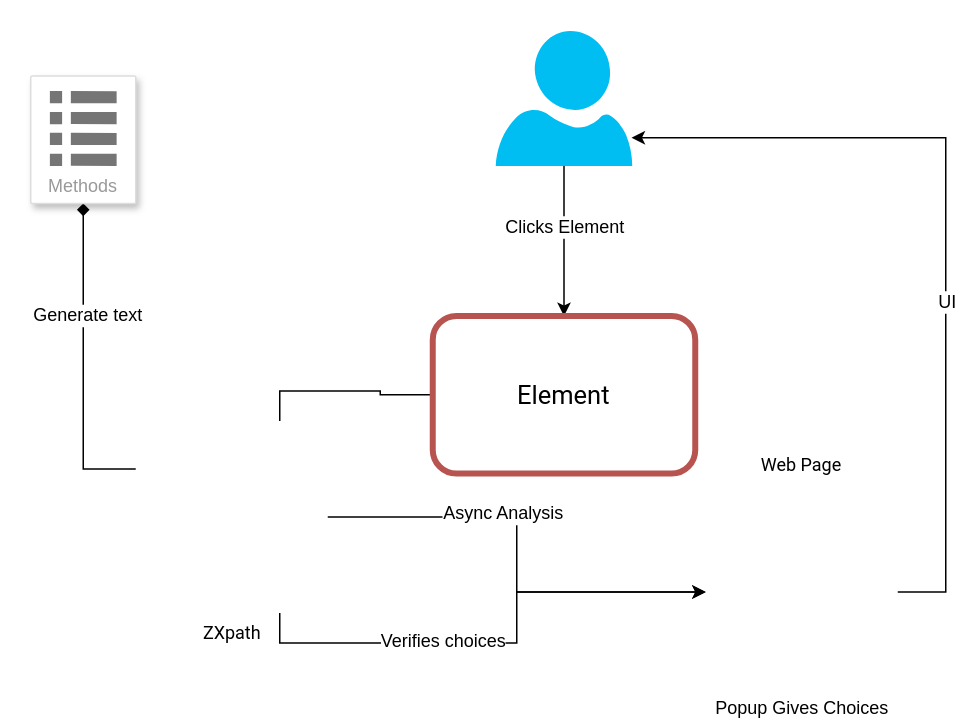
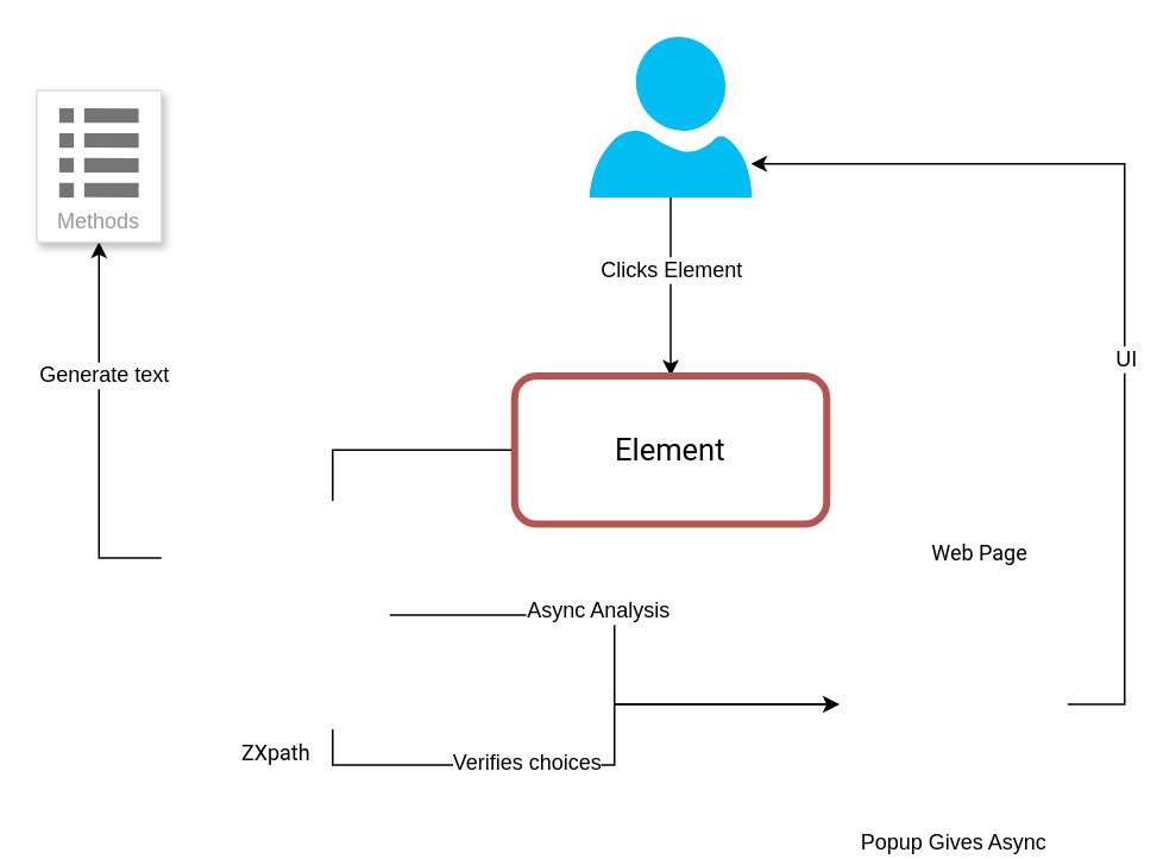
- <mxCell id="7" style="edgeStyle=orthogonalEdgeStyle;rounded=0;orthogonalLoop=1;jettySize=auto;html=1;exitX=0;exitY=0.25;exitDx=0;exitDy=0;entryX=0.5;entryY=1;entryDx=0;entryDy=0;endArrow=diamond;" edge="1" parent="1" source="11" target="12"><mxGeometry relative="1" as="geometry"><mxPoint x="50" y="160" as="targetPoint" /></mxGeometry></mxCell>
+ <mxCell id="7" style="edgeStyle=orthogonalEdgeStyle;rounded=0;orthogonalLoop=1;jettySize=auto;html=1;exitX=0;exitY=0.25;exitDx=0;exitDy=0;entryX=0.5;entryY=1;entryDx=0;entryDy=0;" edge="1" parent="1" source="11" target="12"><mxGeometry relative="1" as="geometry"><mxPoint x="50" y="160" as="targetPoint" /></mxGeometry></mxCell>
- <mxCell id="15" value="&lt;font style=&quot;font-size: 17px&quot; face=&quot;Roboto&quot;&gt;Element&lt;/font&gt;" style="rounded=1;html=1;shadow=0;dashed=0;whiteSpace=wrap;fontSize=10;fillColor=#FFFFFF;align=center;strokeColor=#b85450;strokeWidth=4;gradientColor=none;" vertex="1" parent="1"><mxGeometry x="288" y="210" width="175" height="105" as="geometry" /></mxCell>
+ <mxCell id="15" value="&lt;font style=&quot;font-size: 17px&quot; face=&quot;Roboto&quot;&gt;Element&lt;/font&gt;" style="rounded=1;html=1;shadow=0;dashed=0;whiteSpace=wrap;fontSize=10;fillColor=#FFFFFF;align=center;strokeColor=#b85450;strokeWidth=4;gradientColor=none;" vertex="1" parent="1"><mxGeometry x="288" y="210" width="175" height="83" as="geometry" /></mxCell>
- <mxCell id="19" value="&lt;font face=&quot;Roboto&quot;&gt;Web Page&lt;/font&gt;" style="text;html=1;strokeColor=none;fillColor=none;align=center;verticalAlign=middle;whiteSpace=wrap;rounded=0;" vertex="1" parent="1"><mxGeometry x="496" y="300" width="76" height="20" as="geometry" /></mxCell>
+ <mxCell id="19" value="&lt;font face=&quot;Roboto&quot;&gt;Web Page&lt;/font&gt;" style="text;html=1;strokeColor=none;fillColor=none;align=center;verticalAlign=middle;whiteSpace=wrap;rounded=0;" vertex="1" parent="1"><mxGeometry x="511" y="300" width="76" height="20" as="geometry" /></mxCell>
- <mxCell id="18" value="Popup Gives Choices" style="shape=image;html=1;verticalAlign=top;verticalLabelPosition=bottom;labelBackgroundColor=#ffffff;imageAspect=0;aspect=fixed;image=https://cdn2.iconfinder.com/data/icons/circle-icons-1/64/browser-128.png;strokeWidth=6;fillColor=#FFFFFF;gradientColor=none;" vertex="1" parent="1"><mxGeometry x="470" y="330" width="128" height="128" as="geometry" /></mxCell>
+ <mxCell id="18" value="Popup Gives Async" style="shape=image;html=1;verticalAlign=top;verticalLabelPosition=bottom;labelBackgroundColor=#ffffff;imageAspect=0;aspect=fixed;image=https://cdn2.iconfinder.com/data/icons/circle-icons-1/64/browser-128.png;strokeWidth=6;fillColor=#FFFFFF;gradientColor=none;" vertex="1" parent="1"><mxGeometry x="470" y="330" width="128" height="128" as="geometry" /></mxCell>
